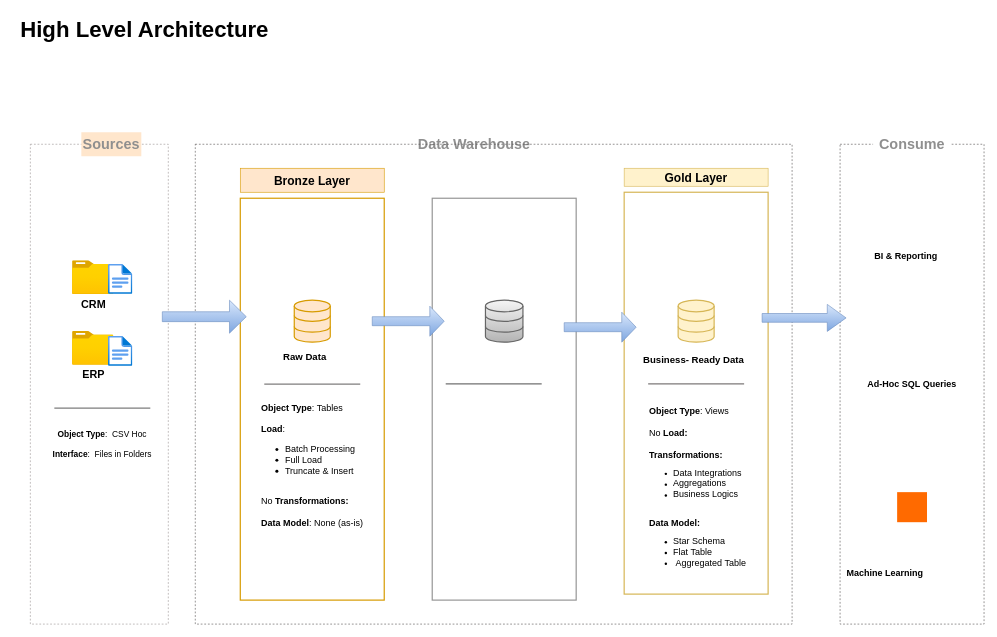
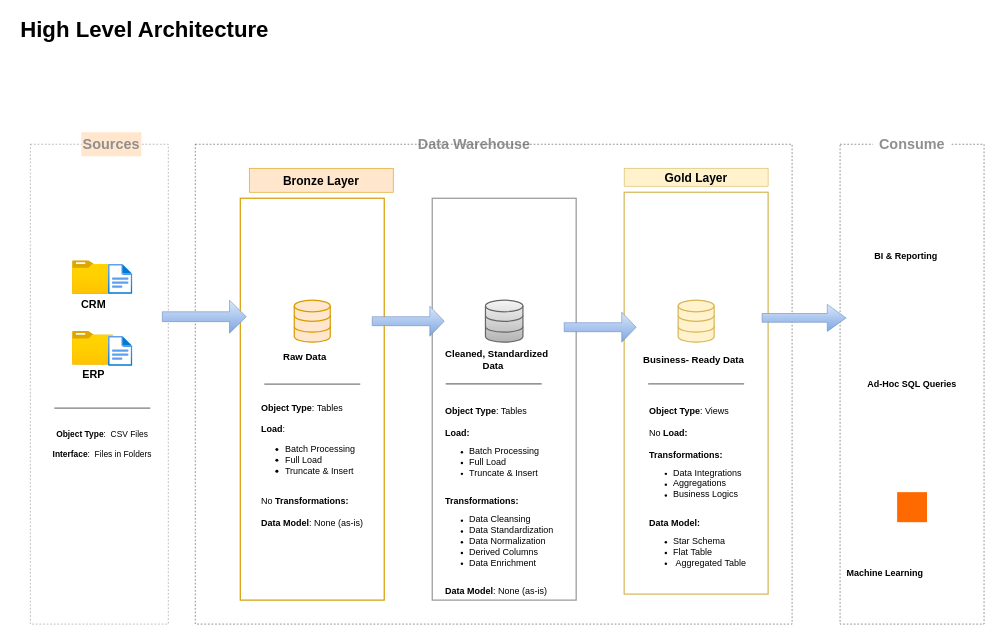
- <mxCell id="9" value="&lt;font style=&quot;font-size: 20px;&quot;&gt;&lt;b&gt;Bronze Layer&lt;/b&gt;&lt;/font&gt;" style="rounded=0;whiteSpace=wrap;html=1;fillColor=#ffe6cc;strokeColor=#d79b00;" parent="1" vertex="1"><mxGeometry x="400" y="280" width="240" height="40" as="geometry" /></mxCell>
+ <mxCell id="9" value="&lt;font style=&quot;font-size: 20px;&quot;&gt;&lt;b&gt;Bronze Layer&lt;/b&gt;&lt;/font&gt;" style="rounded=0;whiteSpace=wrap;html=1;fillColor=#ffe6cc;strokeColor=#d79b00;" parent="1" vertex="1"><mxGeometry x="415" y="280" width="240" height="40" as="geometry" /></mxCell>
+ <mxCell id="33" value="&lt;font style=&quot;font-size: 16px;&quot;&gt;&lt;b style=&quot;&quot;&gt;Cleaned, Standardized&amp;nbsp; &amp;nbsp; &amp;nbsp; &amp;nbsp; &amp;nbsp; &amp;nbsp; &amp;nbsp; &amp;nbsp; &amp;nbsp; Data&lt;/b&gt;&lt;/font&gt;" style="text;html=1;align=left;verticalAlign=middle;whiteSpace=wrap;rounded=0;" parent="1" vertex="1"><mxGeometry x="740" y="585" width="190" height="30" as="geometry" /></mxCell>
- <mxCell id="18" value="&lt;font style=&quot;font-size: 14px;&quot;&gt;&lt;b style=&quot;&quot;&gt;Object Type&lt;/b&gt;:&amp;nbsp; CSV Hoc&lt;/font&gt;&lt;div&gt;&lt;font style=&quot;font-size: 14px;&quot;&gt;&lt;br&gt;&lt;/font&gt;&lt;/div&gt;&lt;div&gt;&lt;font style=&quot;font-size: 14px;&quot;&gt;&lt;b style=&quot;&quot;&gt;Interface&lt;/b&gt;:&amp;nbsp; Files in Folders&lt;/font&gt;&lt;/div&gt;" style="rounded=0;whiteSpace=wrap;html=1;fillColor=none;strokeColor=none;" parent="1" vertex="1"><mxGeometry x="80" y="710" width="180" height="60" as="geometry" /></mxCell>
+ <mxCell id="18" value="&lt;font style=&quot;font-size: 14px;&quot;&gt;&lt;b style=&quot;&quot;&gt;Object Type&lt;/b&gt;:&amp;nbsp; CSV Files&lt;/font&gt;&lt;div&gt;&lt;font style=&quot;font-size: 14px;&quot;&gt;&lt;br&gt;&lt;/font&gt;&lt;/div&gt;&lt;div&gt;&lt;font style=&quot;font-size: 14px;&quot;&gt;&lt;b style=&quot;&quot;&gt;Interface&lt;/b&gt;:&amp;nbsp; Files in Folders&lt;/font&gt;&lt;/div&gt;" style="rounded=0;whiteSpace=wrap;html=1;fillColor=none;strokeColor=none;" parent="1" vertex="1"><mxGeometry x="80" y="710" width="180" height="60" as="geometry" /></mxCell>
+ <mxCell id="34" value="&lt;font style=&quot;font-size: 15px;&quot;&gt;&lt;b&gt;Object Type&lt;/b&gt;: Tables&lt;br&gt;&lt;br&gt;&lt;b&gt;Load:&lt;/b&gt;&lt;/font&gt;&lt;div&gt;&lt;ul&gt;&lt;li&gt;&lt;span style=&quot;font-size: 15px; background-color: transparent; color: light-dark(rgb(0, 0, 0), rgb(255, 255, 255));&quot;&gt;Batch Processing&lt;/span&gt;&lt;/li&gt;&lt;li&gt;&lt;font style=&quot;font-size: 15px;&quot;&gt;Full Load&lt;/font&gt;&lt;/li&gt;&lt;li&gt;&lt;font style=&quot;font-size: 15px;&quot;&gt;Truncate &amp;amp; Insert&lt;/font&gt;&lt;/li&gt;&lt;/ul&gt;&lt;/div&gt;&lt;div&gt;&lt;font style=&quot;font-size: 15px;&quot;&gt;&lt;br&gt;&lt;/font&gt;&lt;/div&gt;&lt;div&gt;&lt;font style=&quot;font-size: 15px;&quot;&gt;&lt;b&gt;Transformations:&lt;/b&gt;&lt;br&gt;&lt;/font&gt;&lt;/div&gt;&lt;div&gt;&lt;ul&gt;&lt;li&gt;&lt;font style=&quot;font-size: 15px;&quot;&gt;Data Cleansing&lt;/font&gt;&lt;/li&gt;&lt;li&gt;&lt;font style=&quot;font-size: 15px;&quot;&gt;Data Standardization&lt;/font&gt;&lt;/li&gt;&lt;li&gt;&lt;font style=&quot;font-size: 15px;&quot;&gt;Data Normalization&lt;/font&gt;&lt;/li&gt;&lt;li&gt;&lt;font style=&quot;font-size: 15px;&quot;&gt;Derived Columns&lt;/font&gt;&lt;/li&gt;&lt;li&gt;&lt;font style=&quot;font-size: 15px;&quot;&gt;Data Enrichment&lt;/font&gt;&lt;/li&gt;&lt;/ul&gt;&lt;div&gt;&lt;font style=&quot;font-size: 15px;&quot;&gt;&lt;br&gt;&lt;b&gt;Data Model&lt;/b&gt;: None (as-is)&lt;/font&gt;&lt;/div&gt;&lt;/div&gt;" style="text;whiteSpace=wrap;html=1;" parent="1" vertex="1"><mxGeometry x="740" y="670" width="200" height="320" as="geometry" /></mxCell>
